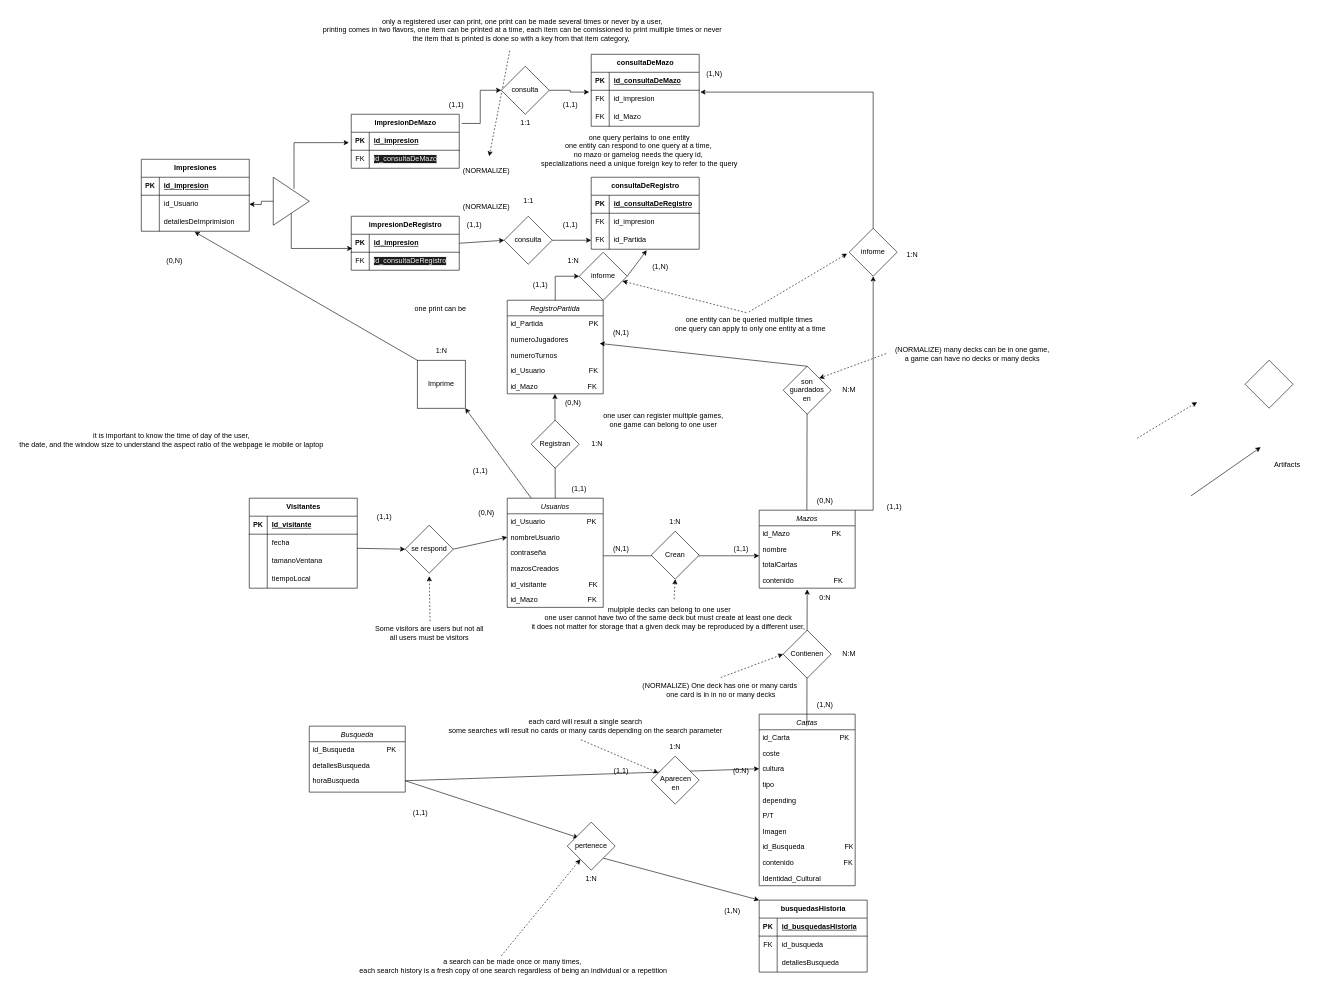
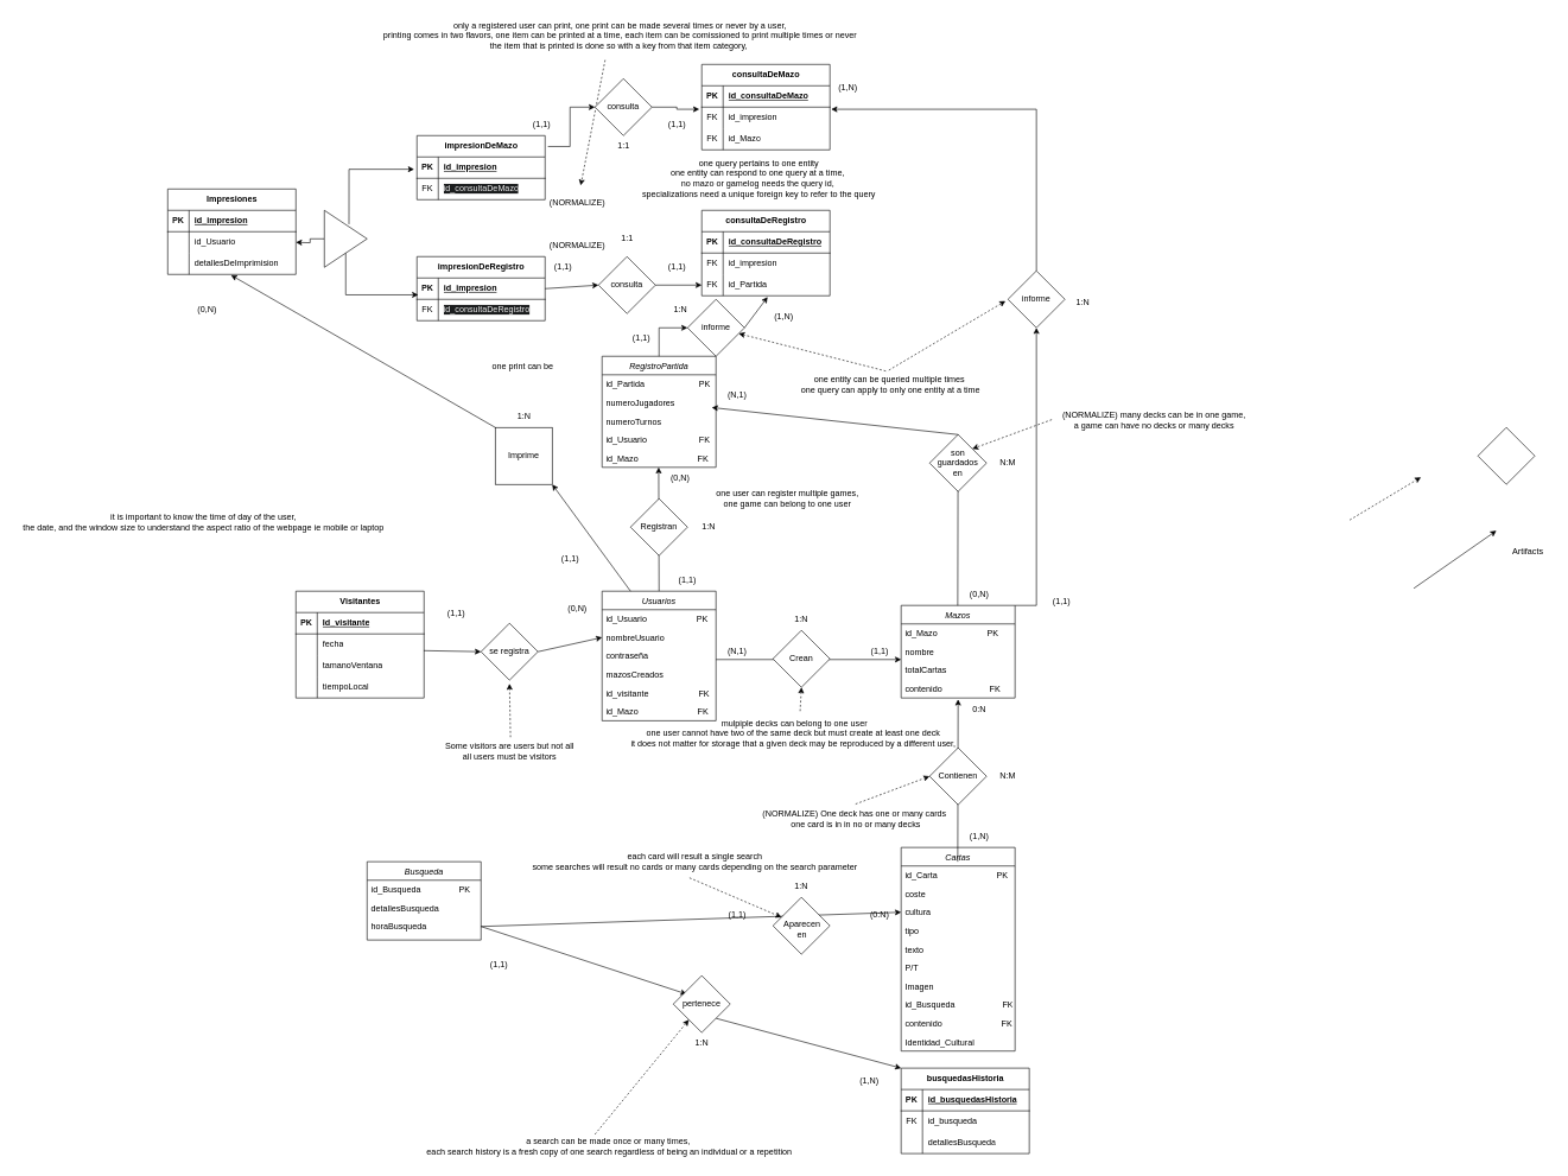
- <mxCell id="94" value="se respond" style="rhombus;whiteSpace=wrap;html=1;" parent="1" vertex="1"><mxGeometry x="675" y="875" width="80" height="80" as="geometry" /></mxCell>
+ <mxCell id="94" value="se registra" style="rhombus;whiteSpace=wrap;html=1;" parent="1" vertex="1"><mxGeometry x="675" y="875" width="80" height="80" as="geometry" /></mxCell>
- <mxCell id="11" value="depending" style="text;align=left;verticalAlign=top;spacingLeft=4;spacingRight=4;overflow=hidden;rotatable=0;points=[[0,0.5],[1,0.5]];portConstraint=eastwest;" parent="6" vertex="1"><mxGeometry y="130" width="160" height="26" as="geometry" /></mxCell>
+ <mxCell id="11" value="texto" style="text;align=left;verticalAlign=top;spacingLeft=4;spacingRight=4;overflow=hidden;rotatable=0;points=[[0,0.5],[1,0.5]];portConstraint=eastwest;" parent="6" vertex="1"><mxGeometry y="130" width="160" height="26" as="geometry" /></mxCell>
